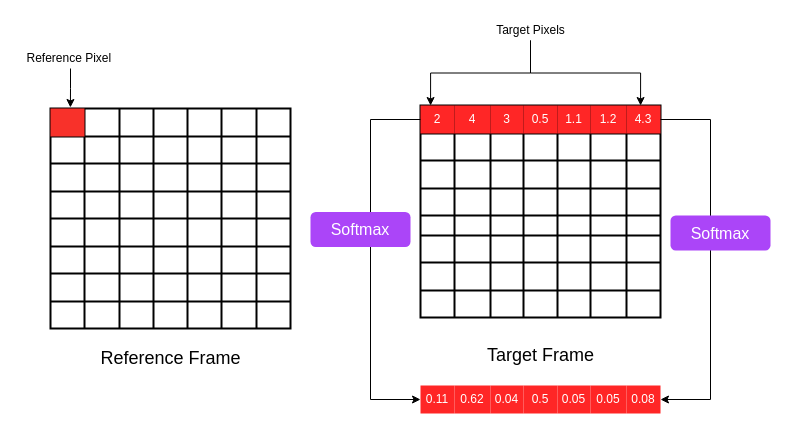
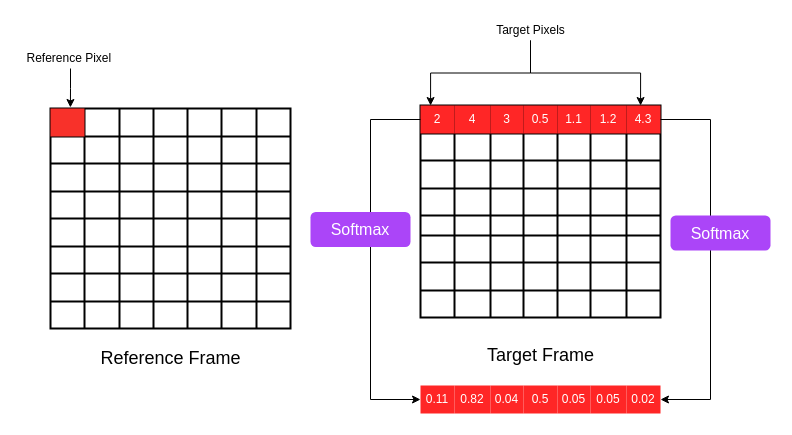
- <mxCell id="76" value="0.62" style="shape=partialRectangle;html=1;whiteSpace=wrap;connectable=0;top=0;left=0;bottom=0;right=0;overflow=hidden;fillColor=#FF2626;fontColor=#FFFFFF;" vertex="1" parent="74"><mxGeometry x="34" width="36" height="28" as="geometry" /></mxCell>
+ <mxCell id="76" value="0.82" style="shape=partialRectangle;html=1;whiteSpace=wrap;connectable=0;top=0;left=0;bottom=0;right=0;overflow=hidden;fillColor=#FF2626;fontColor=#FFFFFF;" vertex="1" parent="74"><mxGeometry x="34" width="36" height="28" as="geometry" /></mxCell>
- <mxCell id="81" value="0.08" style="shape=partialRectangle;html=1;whiteSpace=wrap;connectable=0;top=0;left=0;bottom=0;right=0;overflow=hidden;fillColor=#FF2626;fontColor=#FFFFFF;" vertex="1" parent="74"><mxGeometry x="206" width="34" height="28" as="geometry" /></mxCell>
+ <mxCell id="81" value="0.02" style="shape=partialRectangle;html=1;whiteSpace=wrap;connectable=0;top=0;left=0;bottom=0;right=0;overflow=hidden;fillColor=#FF2626;fontColor=#FFFFFF;" vertex="1" parent="74"><mxGeometry x="206" width="34" height="28" as="geometry" /></mxCell>
